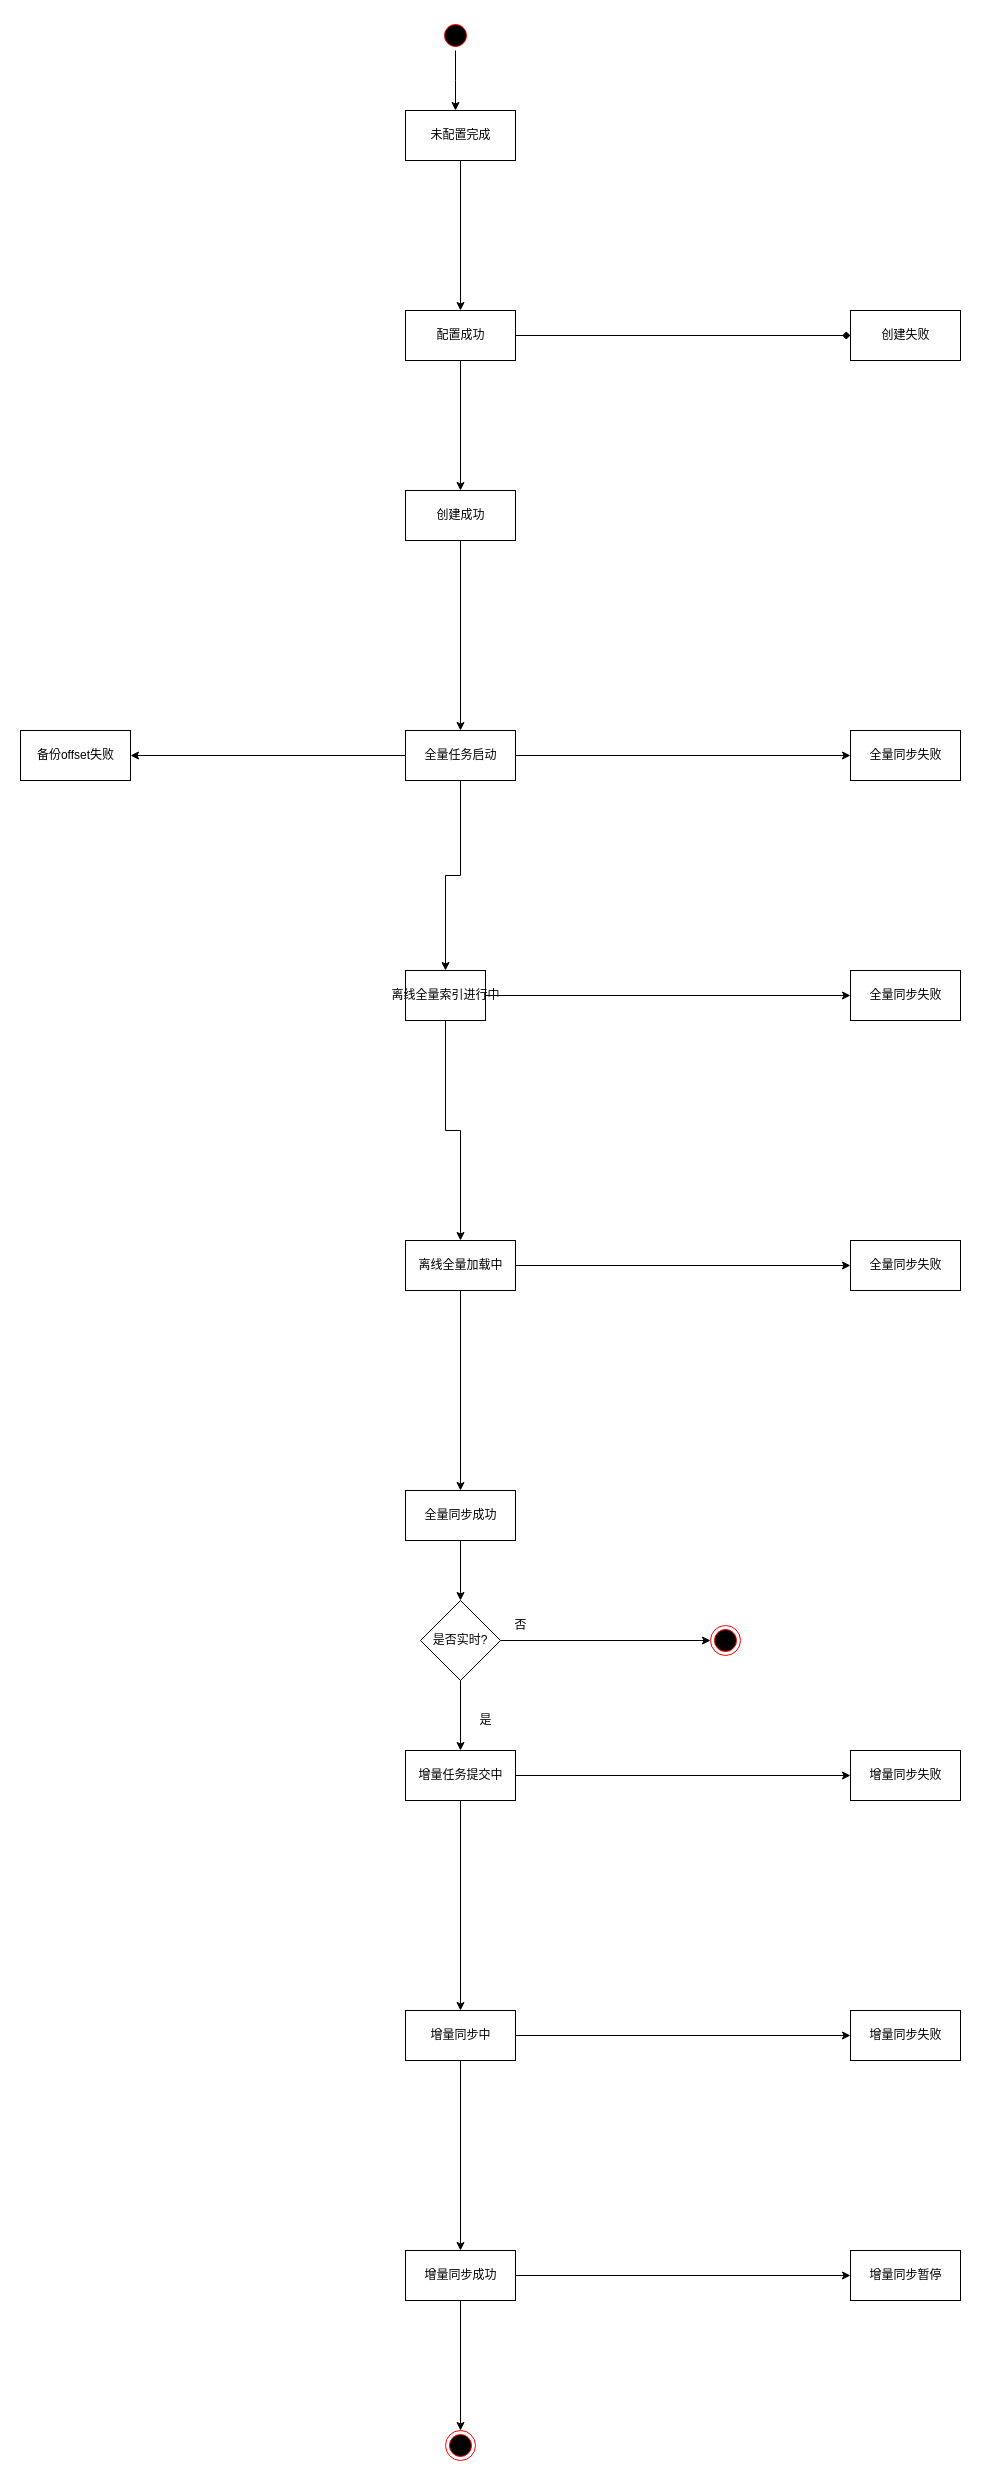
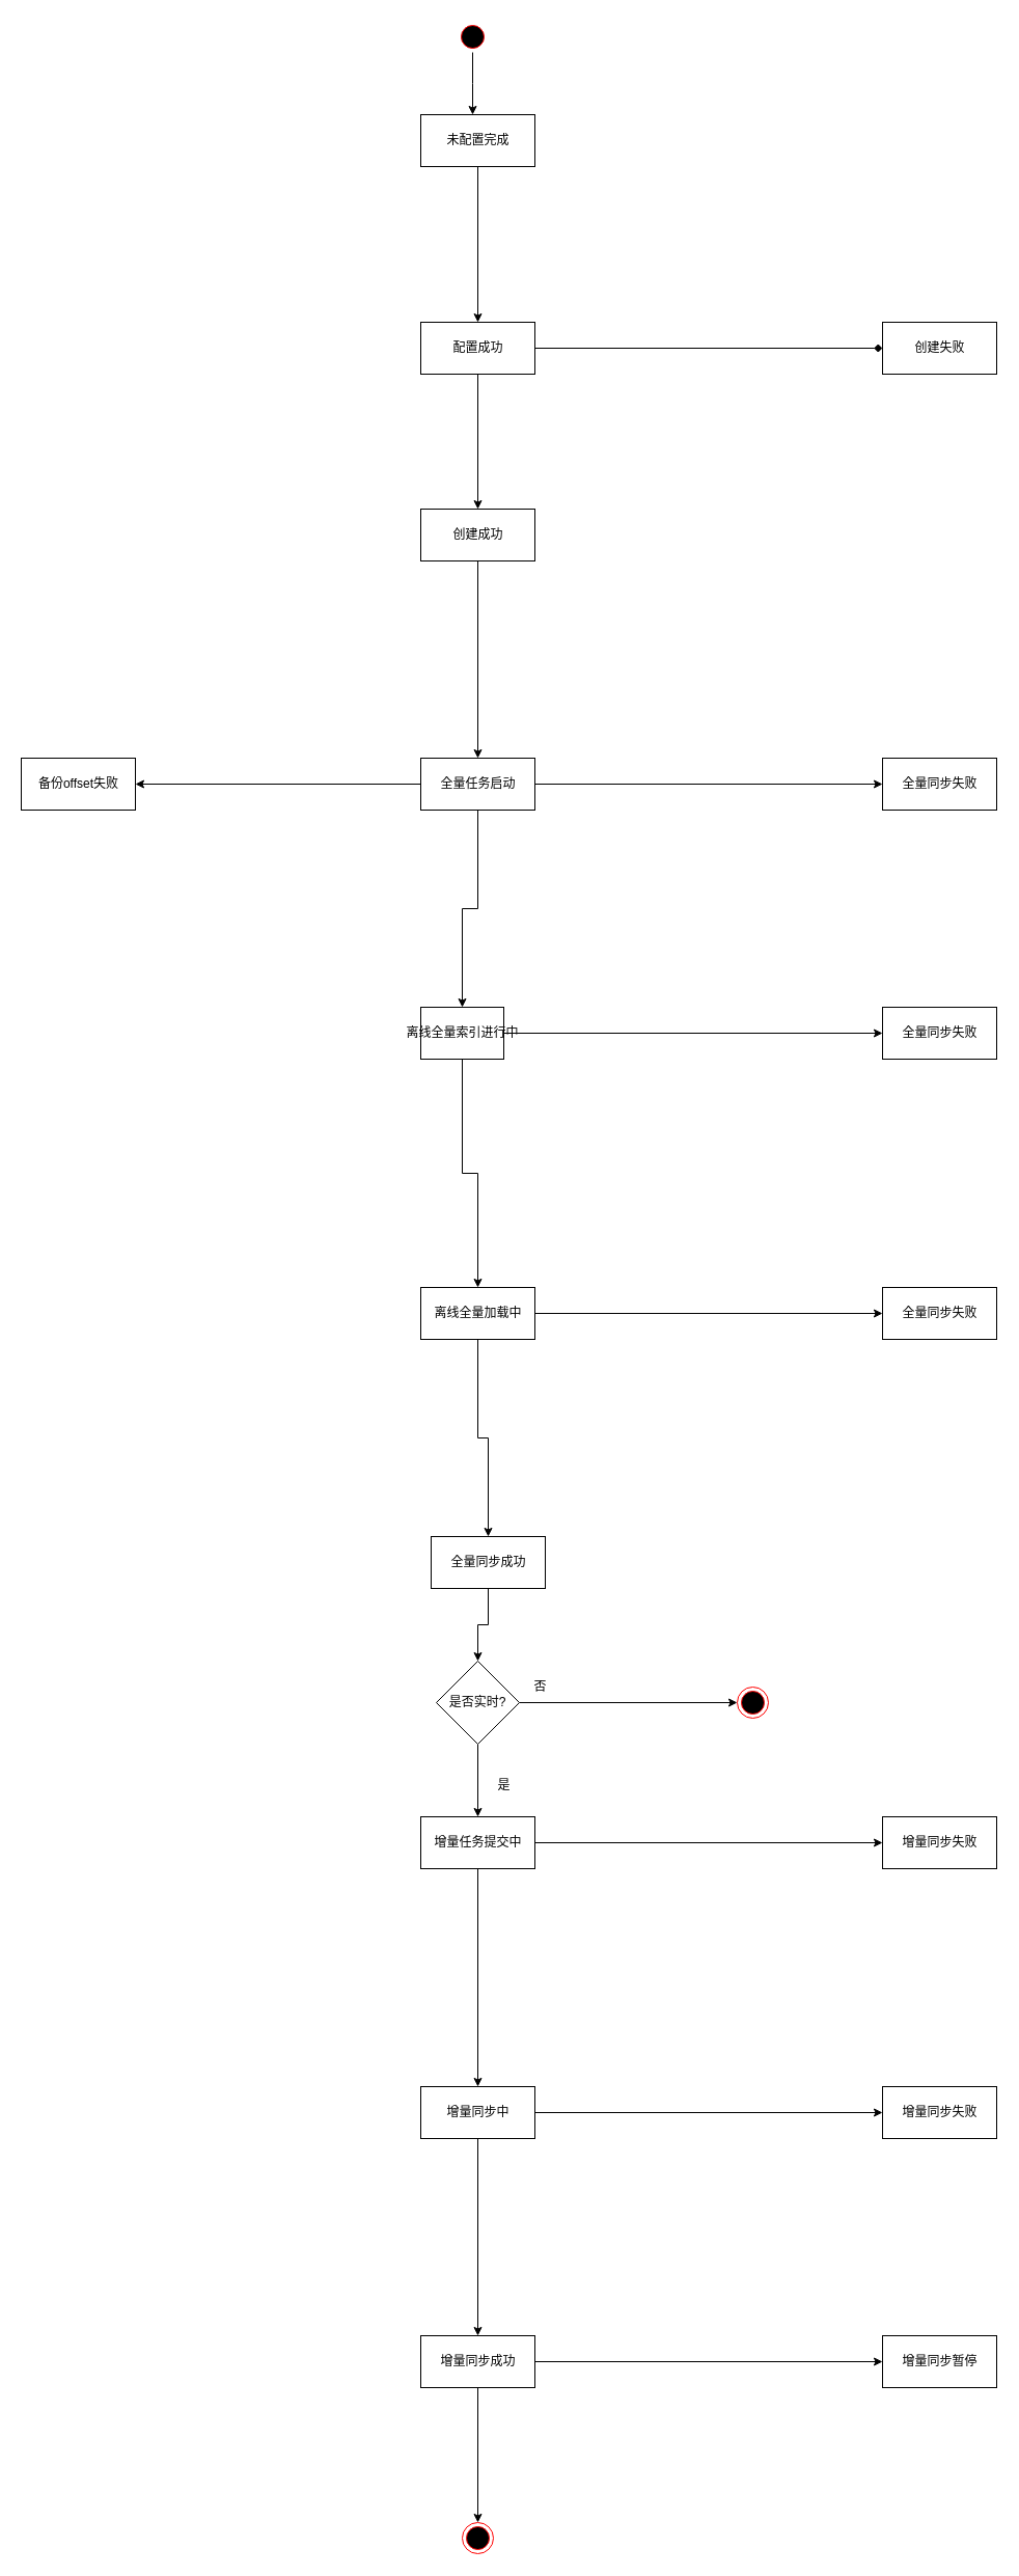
- <mxCell id="26" value="全量同步成功" style="html=1;" vertex="1" parent="1"><mxGeometry x="405" y="1490" width="110" height="50" as="geometry" /></mxCell>
+ <mxCell id="26" value="全量同步成功" style="html=1;" vertex="1" parent="1"><mxGeometry x="415" y="1480" width="110" height="50" as="geometry" /></mxCell>
